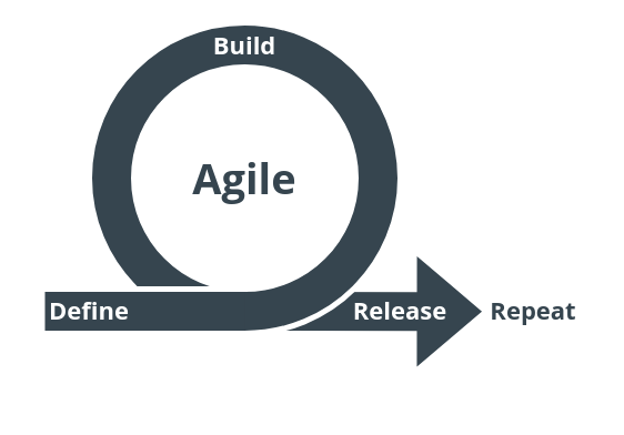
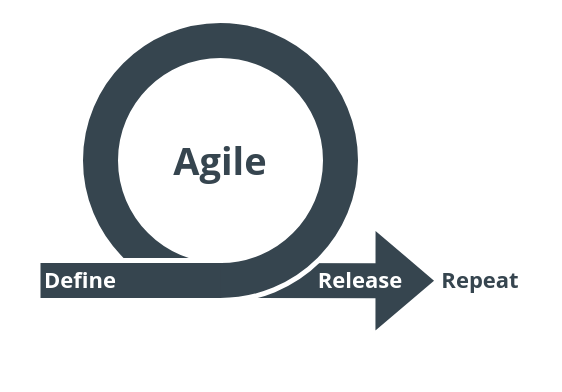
- <mxCell id="7" value="Build" style="rounded=0;whiteSpace=wrap;html=1;fontSize=22;glass=0;strokeWidth=1;shadow=0;sketch=0;strokeColor=none;fillColor=none;fontColor=#FFFFFF;fontFamily=Open Sans;fontSource=https%3A%2F%2Ffonts.googleapis.com%2Fcss%3Ffamily%3DOpen%2BSans;fontStyle=1" vertex="1" parent="1"><mxGeometry x="160" y="20" width="120" height="40" as="geometry" /></mxCell>
